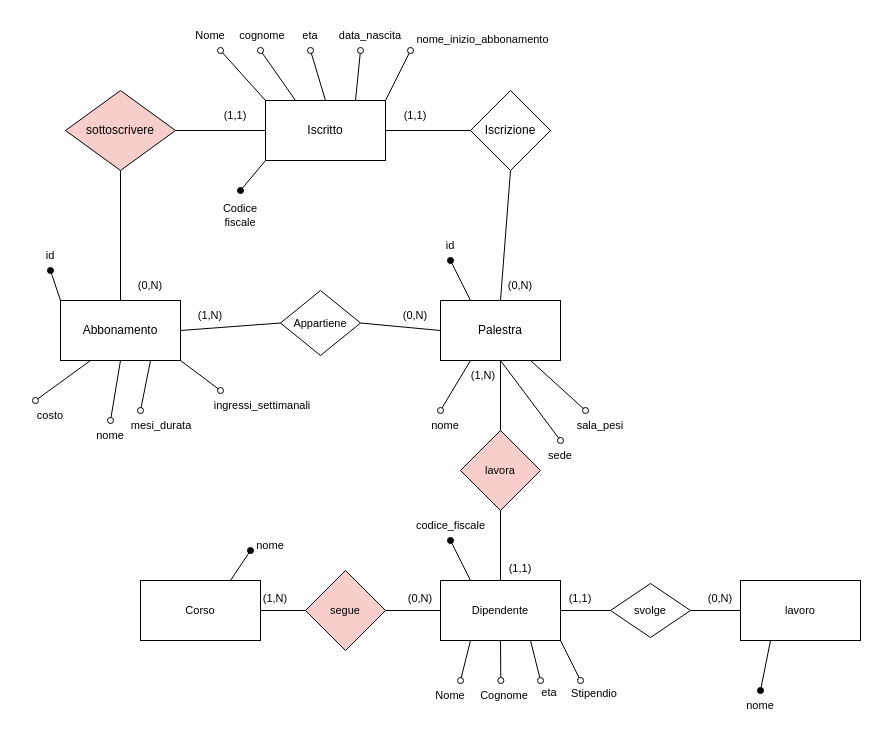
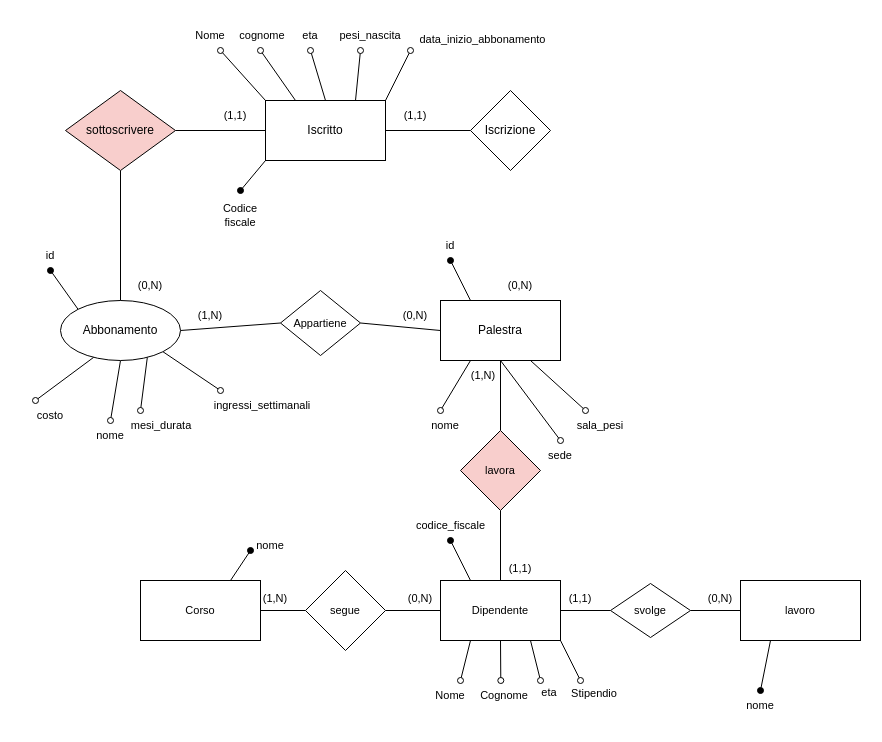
- <mxCell id="37" value="&lt;div&gt;data_nascita&lt;/div&gt;" style="text;html=1;strokeColor=none;fillColor=none;align=center;verticalAlign=middle;whiteSpace=wrap;rounded=0;fontSize=11;fontFamily=Helvetica;fontColor=default;" vertex="1" parent="1"><mxGeometry x="340" y="20" width="60" height="30" as="geometry" /></mxCell>
+ <mxCell id="37" value="&lt;div&gt;pesi_nascita&lt;/div&gt;" style="text;html=1;strokeColor=none;fillColor=none;align=center;verticalAlign=middle;whiteSpace=wrap;rounded=0;fontSize=11;fontFamily=Helvetica;fontColor=default;" vertex="1" parent="1"><mxGeometry x="340" y="20" width="60" height="30" as="geometry" /></mxCell>
- <mxCell id="38" value="nome_inizio_abbonamento" style="text;html=1;strokeColor=none;fillColor=none;align=center;verticalAlign=middle;whiteSpace=wrap;rounded=0;fontSize=11;fontFamily=Helvetica;fontColor=default;" vertex="1" parent="1"><mxGeometry x="415" y="24" width="135" height="30" as="geometry" /></mxCell>
+ <mxCell id="38" value="data_inizio_abbonamento" style="text;html=1;strokeColor=none;fillColor=none;align=center;verticalAlign=middle;whiteSpace=wrap;rounded=0;fontSize=11;fontFamily=Helvetica;fontColor=default;" vertex="1" parent="1"><mxGeometry x="415" y="24" width="135" height="30" as="geometry" /></mxCell>
- <mxCell id="21" style="rounded=0;orthogonalLoop=1;jettySize=auto;html=1;exitX=0.5;exitY=1;exitDx=0;exitDy=0;entryX=0.5;entryY=0;entryDx=0;entryDy=0;endArrow=none;endFill=0;startArrow=none;startFill=0;" edge="1" parent="1" source="22" target="20"><mxGeometry relative="1" as="geometry" /></mxCell>
- <mxCell id="15" value="&lt;div&gt;Abbonamento&lt;/div&gt;" style="rounded=0;whiteSpace=wrap;html=1;" vertex="1" parent="1"><mxGeometry x="60" y="300" width="120" height="60" as="geometry" /></mxCell>
+ <mxCell id="15" value="&lt;div&gt;Abbonamento&lt;/div&gt;" style="ellipse;whiteSpace=wrap;html=1;" vertex="1" parent="1"><mxGeometry x="60" y="300" width="120" height="60" as="geometry" /></mxCell>
- <mxCell id="66" value="segue" style="rhombus;whiteSpace=wrap;html=1;fontFamily=Helvetica;fontSize=11;fontColor=default;fillColor=#f8cecc;" vertex="1" parent="1"><mxGeometry x="305" y="570" width="80" height="80" as="geometry" /></mxCell>
+ <mxCell id="66" value="segue" style="rhombus;whiteSpace=wrap;html=1;fontFamily=Helvetica;fontSize=11;fontColor=default;" vertex="1" parent="1"><mxGeometry x="305" y="570" width="80" height="80" as="geometry" /></mxCell>
